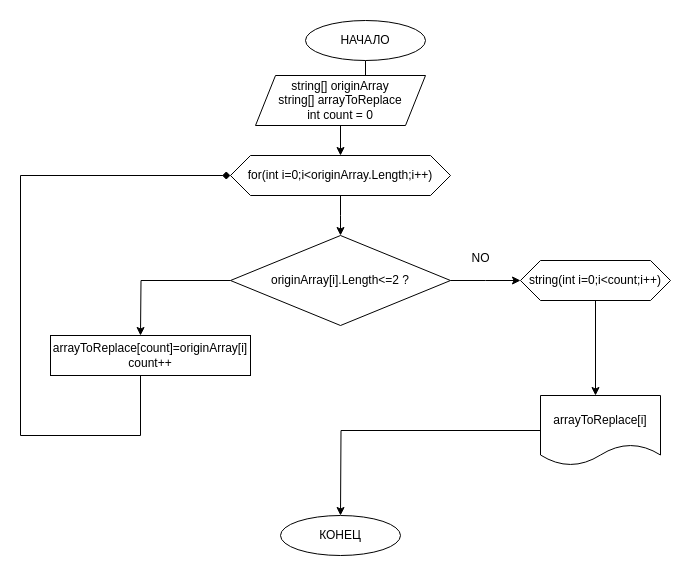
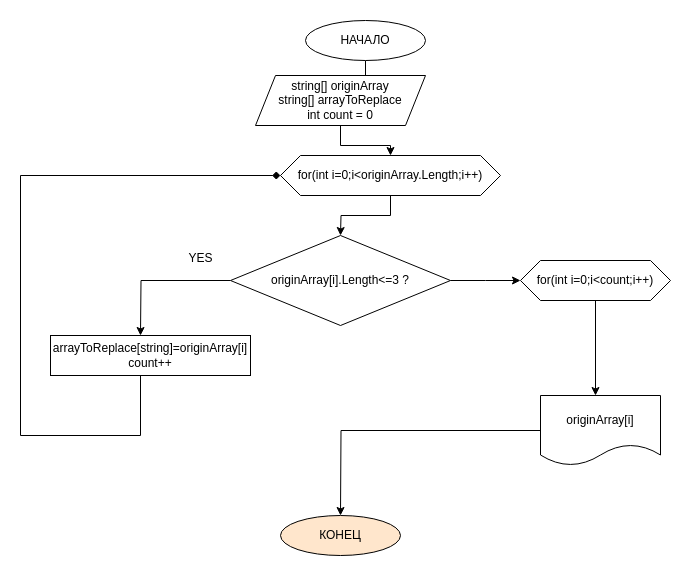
- <mxCell id="7" value="for(int i=0;i&amp;lt;originArray.Length;i++)" style="shape=hexagon;perimeter=hexagonPerimeter2;whiteSpace=wrap;html=1;fixedSize=1;" vertex="1" parent="1"><mxGeometry x="230" y="155" width="220" height="40" as="geometry" /></mxCell>
+ <mxCell id="7" value="for(int i=0;i&amp;lt;originArray.Length;i++)" style="shape=hexagon;perimeter=hexagonPerimeter2;whiteSpace=wrap;html=1;fixedSize=1;" vertex="1" parent="1"><mxGeometry x="280" y="155" width="220" height="40" as="geometry" /></mxCell>
+ <mxCell id="11" value="YES" style="text;html=1;align=center;verticalAlign=middle;resizable=0;points=[];autosize=1;strokeColor=none;fillColor=none;" vertex="1" parent="1"><mxGeometry x="175" y="243" width="50" height="30" as="geometry" /></mxCell>
- <mxCell id="14" value="NO" style="text;html=1;align=center;verticalAlign=middle;resizable=0;points=[];autosize=1;strokeColor=none;fillColor=none;" vertex="1" parent="1"><mxGeometry x="460" y="243" width="40" height="30" as="geometry" /></mxCell>
- <mxCell id="10" value="originArray[i].Length&amp;lt;=2 ?" style="rhombus;whiteSpace=wrap;html=1;" vertex="1" parent="1"><mxGeometry x="230" y="235" width="220" height="90" as="geometry" /></mxCell>
+ <mxCell id="10" value="originArray[i].Length&amp;lt;=3 ?" style="rhombus;whiteSpace=wrap;html=1;" vertex="1" parent="1"><mxGeometry x="230" y="235" width="220" height="90" as="geometry" /></mxCell>
- <mxCell id="16" value="string(int i=0;i&amp;lt;count;i++)" style="shape=hexagon;perimeter=hexagonPerimeter2;whiteSpace=wrap;html=1;fixedSize=1;" vertex="1" parent="1"><mxGeometry x="520" y="260" width="150" height="40" as="geometry" /></mxCell>
+ <mxCell id="16" value="for(int i=0;i&amp;lt;count;i++)" style="shape=hexagon;perimeter=hexagonPerimeter2;whiteSpace=wrap;html=1;fixedSize=1;" vertex="1" parent="1"><mxGeometry x="520" y="260" width="150" height="40" as="geometry" /></mxCell>
- <mxCell id="13" value="arrayToReplace[count]=originArray[i]&lt;div&gt;count++&lt;/div&gt;" style="rounded=0;whiteSpace=wrap;html=1;" vertex="1" parent="1"><mxGeometry x="50" y="335" width="200" height="40" as="geometry" /></mxCell>
+ <mxCell id="13" value="arrayToReplace[string]=originArray[i]&lt;div&gt;count++&lt;/div&gt;" style="rounded=0;whiteSpace=wrap;html=1;" vertex="1" parent="1"><mxGeometry x="50" y="335" width="200" height="40" as="geometry" /></mxCell>
- <mxCell id="18" value="arrayToReplace[i]" style="shape=document;whiteSpace=wrap;html=1;boundedLbl=1;" vertex="1" parent="1"><mxGeometry x="540" y="395" width="120" height="70" as="geometry" /></mxCell>
+ <mxCell id="18" value="originArray[i]" style="shape=document;whiteSpace=wrap;html=1;boundedLbl=1;" vertex="1" parent="1"><mxGeometry x="540" y="395" width="120" height="70" as="geometry" /></mxCell>
- <mxCell id="19" value="КОНЕЦ" style="ellipse;whiteSpace=wrap;html=1;" vertex="1" parent="1"><mxGeometry x="280" y="515" width="120" height="40" as="geometry" /></mxCell>
+ <mxCell id="19" value="КОНЕЦ" style="ellipse;whiteSpace=wrap;html=1;fillColor=#ffe6cc;" vertex="1" parent="1"><mxGeometry x="280" y="515" width="120" height="40" as="geometry" /></mxCell>
